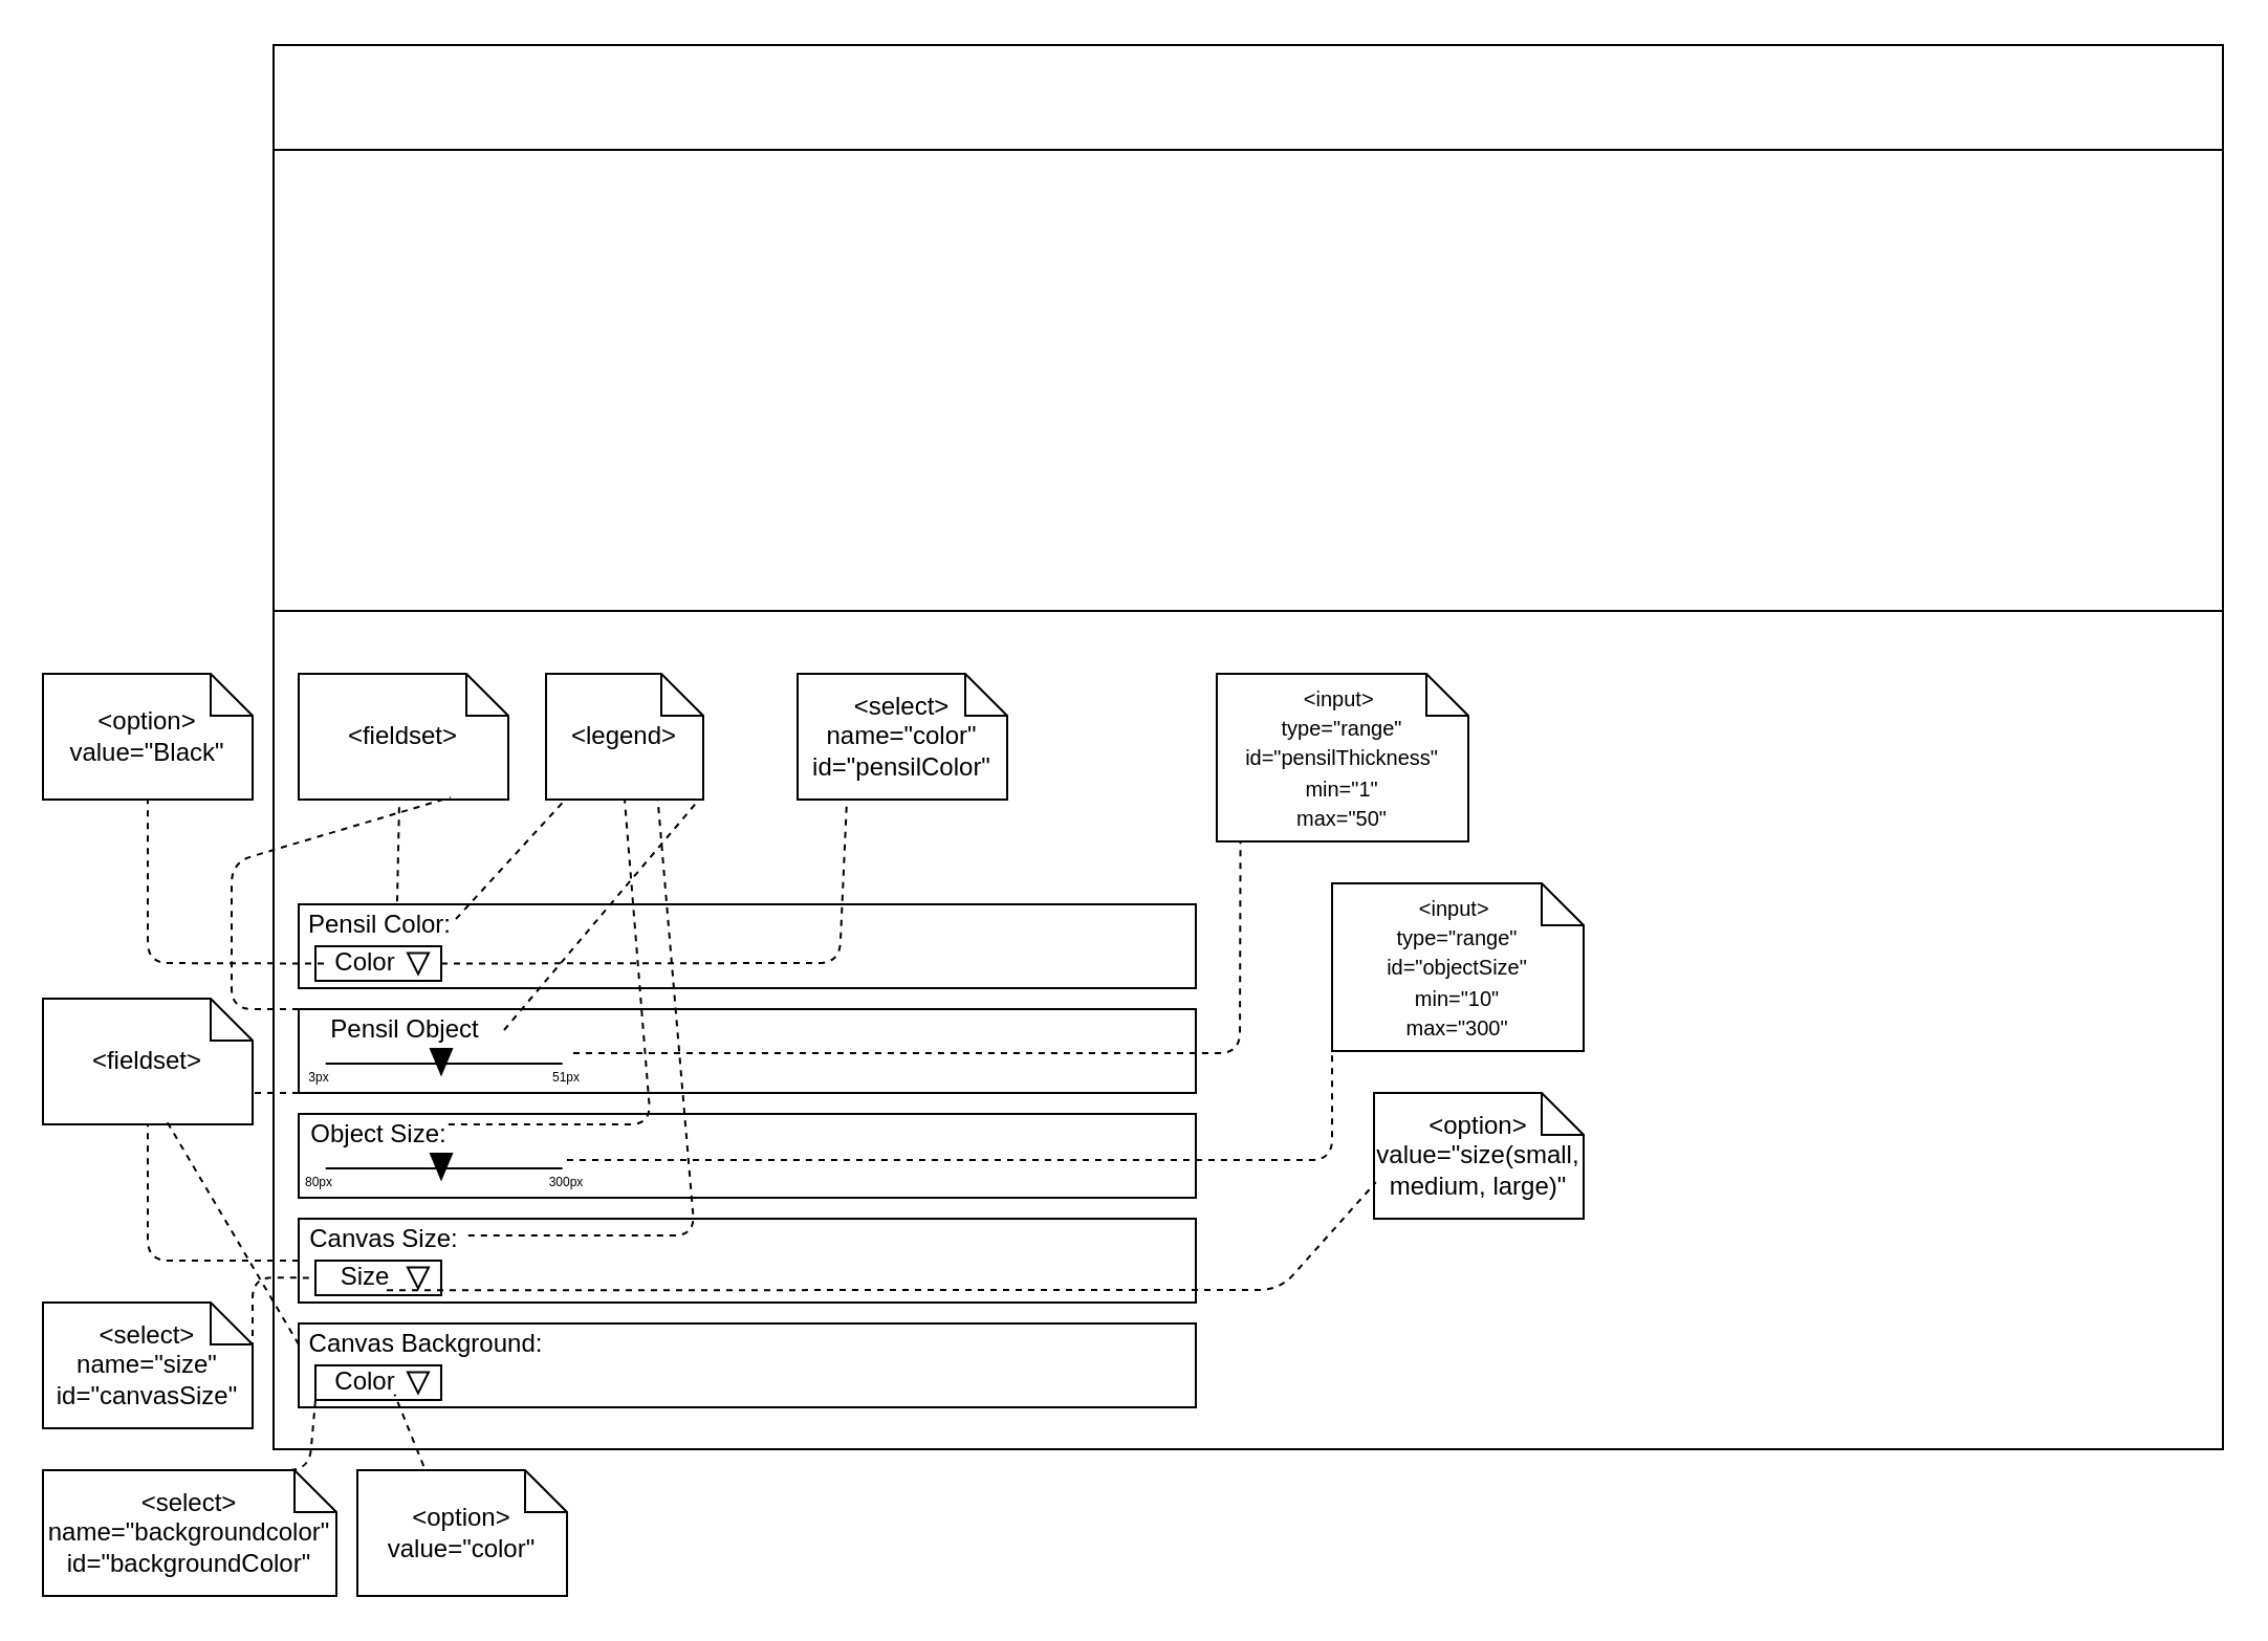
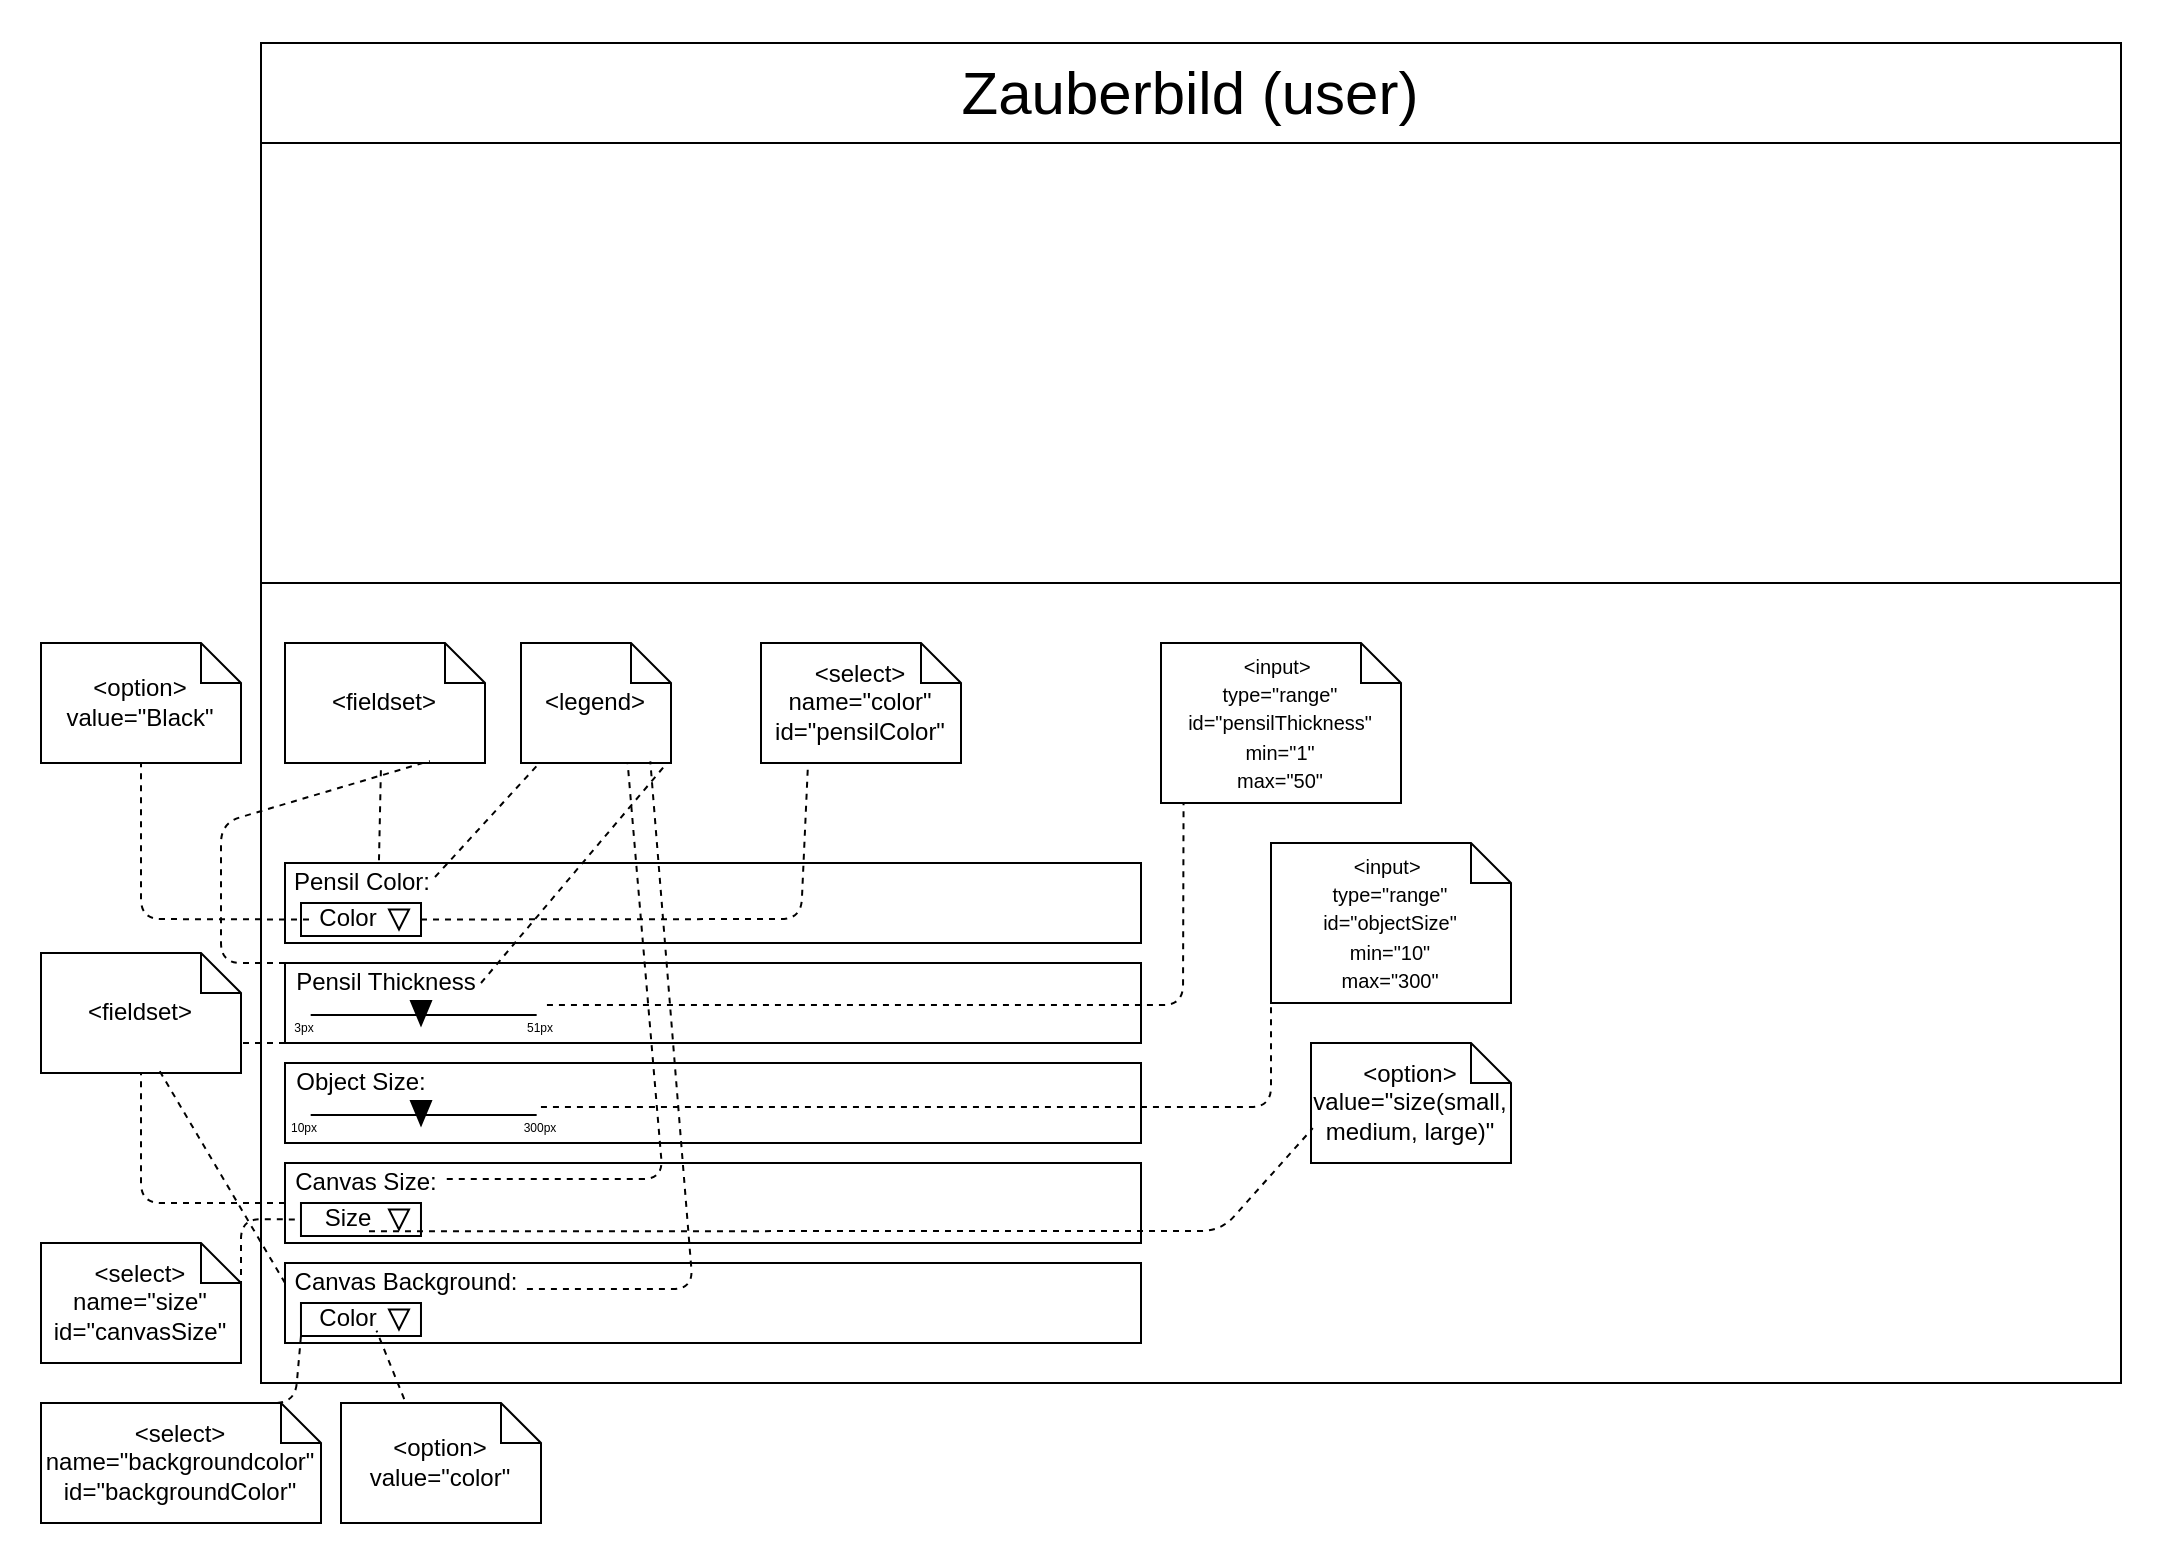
+ <mxCell id="3" value="&lt;font style=&quot;font-size: 30px&quot;&gt;Zauberbild (user)&lt;/font&gt;" style="text;html=1;strokeColor=none;fillColor=none;align=center;verticalAlign=middle;whiteSpace=wrap;rounded=0;" parent="1" vertex="1"><mxGeometry x="435" y="20" width="320" height="51" as="geometry" /></mxCell>
- <mxCell id="19" value="Pensil Object" style="text;html=1;strokeColor=none;fillColor=none;align=center;verticalAlign=middle;whiteSpace=wrap;rounded=0;" parent="1" vertex="1"><mxGeometry x="146.22" y="481" width="93.78" height="20" as="geometry" /></mxCell>
+ <mxCell id="19" value="Pensil Thickness" style="text;html=1;strokeColor=none;fillColor=none;align=center;verticalAlign=middle;whiteSpace=wrap;rounded=0;" parent="1" vertex="1"><mxGeometry x="146.22" y="481" width="93.78" height="20" as="geometry" /></mxCell>
- <mxCell id="35" value="" style="endArrow=none;dashed=1;html=1;entryX=0.5;entryY=1;entryDx=0;entryDy=0;entryPerimeter=0;exitX=1;exitY=0.25;exitDx=0;exitDy=0;" parent="1" source="30" target="8" edge="1"><mxGeometry width="50" height="50" relative="1" as="geometry"><mxPoint x="270" y="501" as="sourcePoint" /><mxPoint x="320" y="451" as="targetPoint" /><Array as="points"><mxPoint x="310" y="536" /></Array></mxGeometry></mxCell>
- <mxCell id="33" value="&lt;font style=&quot;font-size: 6px&quot;&gt;80px&lt;/font&gt;" style="text;html=1;strokeColor=none;fillColor=none;align=center;verticalAlign=middle;whiteSpace=wrap;rounded=0;" parent="1" vertex="1"><mxGeometry x="142" y="561" width="20" as="geometry" /></mxCell>
+ <mxCell id="33" value="&lt;font style=&quot;font-size: 6px&quot;&gt;10px&lt;/font&gt;" style="text;html=1;strokeColor=none;fillColor=none;align=center;verticalAlign=middle;whiteSpace=wrap;rounded=0;" parent="1" vertex="1"><mxGeometry x="142" y="561" width="20" as="geometry" /></mxCell>
+ <mxCell id="60" value="" style="endArrow=none;dashed=1;html=1;entryX=0.862;entryY=0.987;entryDx=0;entryDy=0;entryPerimeter=0;exitX=1.026;exitY=0.65;exitDx=0;exitDy=0;exitPerimeter=0;" parent="1" source="51" target="8" edge="1"><mxGeometry width="50" height="50" relative="1" as="geometry"><mxPoint x="280" y="591" as="sourcePoint" /><mxPoint x="330" y="541" as="targetPoint" /><Array as="points"><mxPoint x="346" y="644" /></Array></mxGeometry></mxCell>
